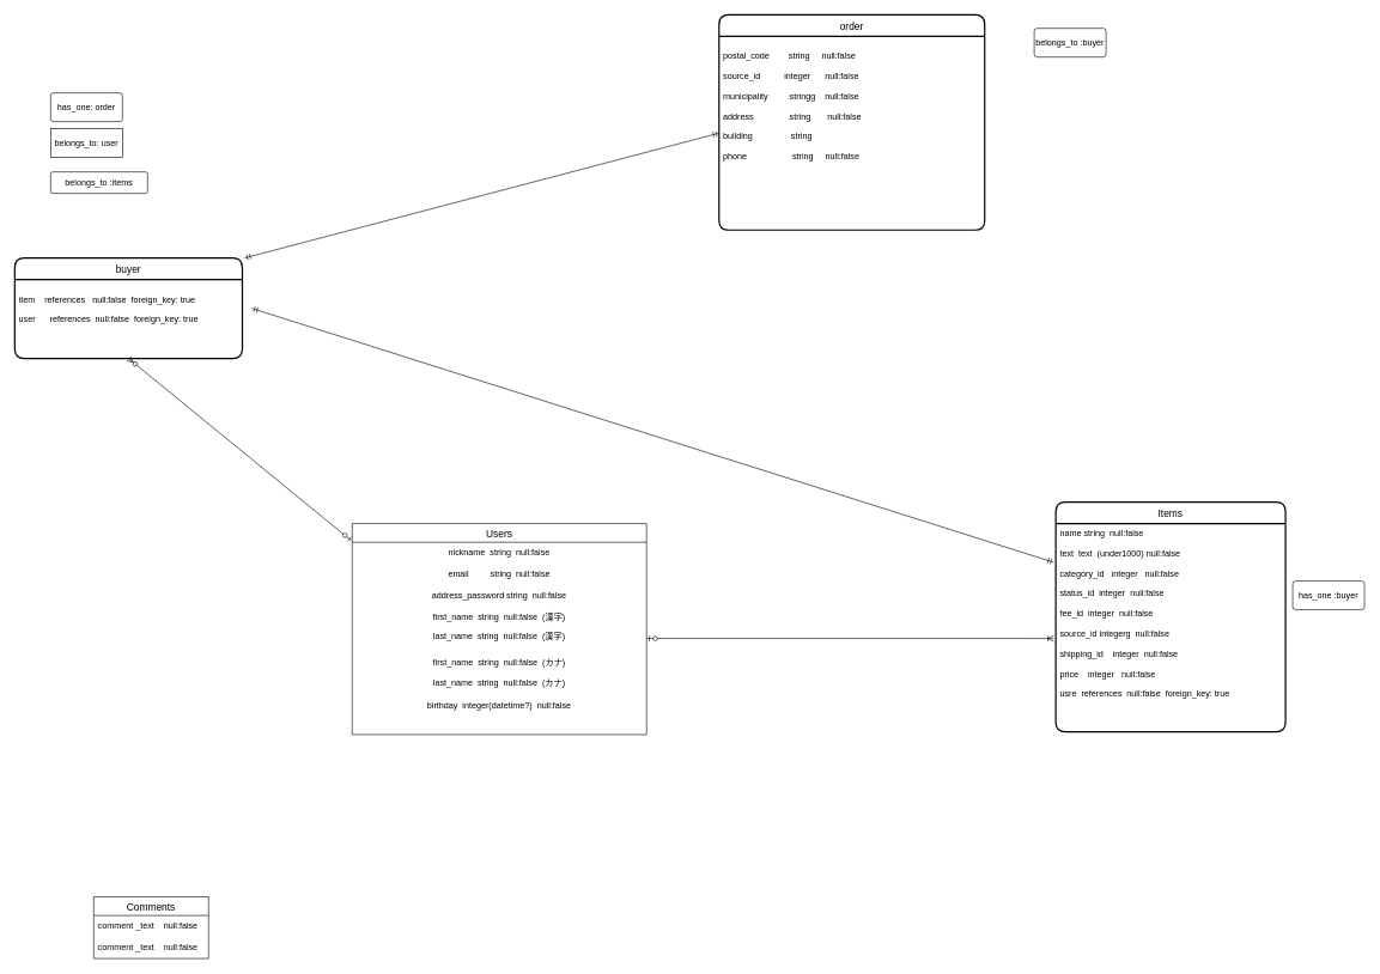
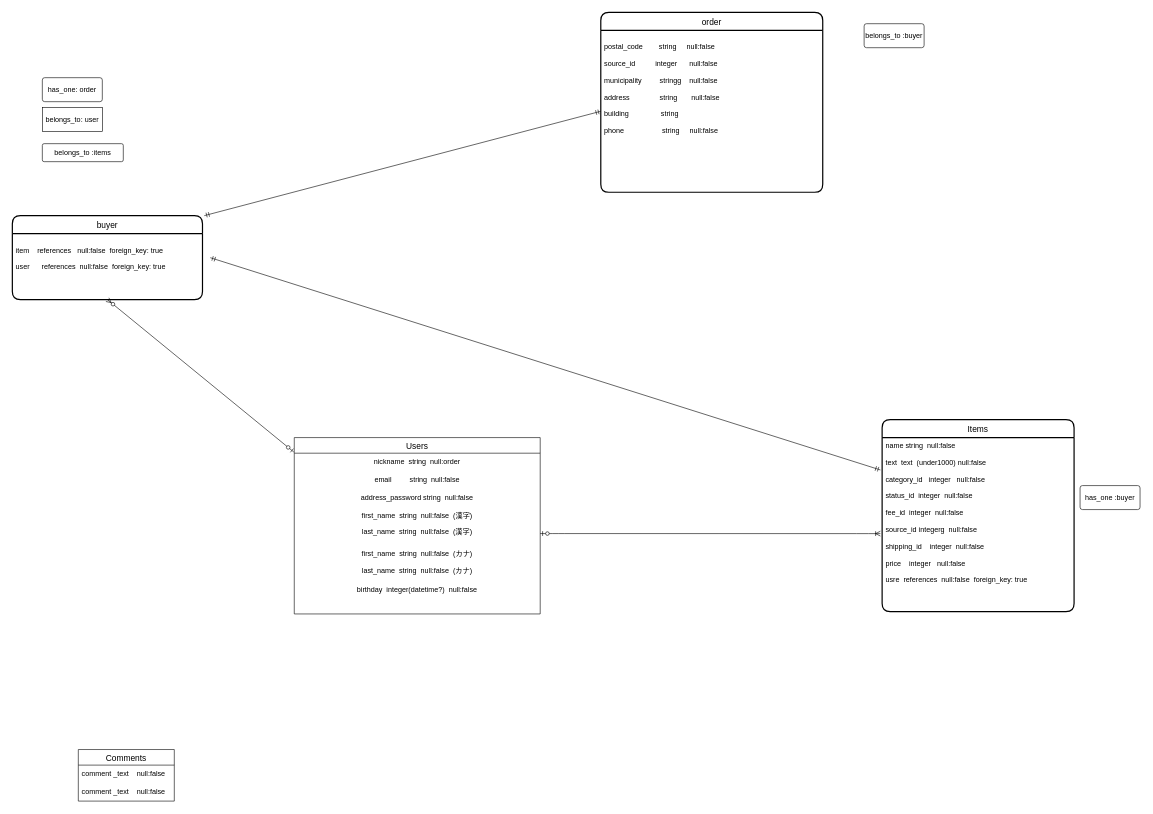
- <mxCell id="7" value="nickname  string  null:false" style="text;strokeColor=none;fillColor=none;spacingLeft=4;spacingRight=4;overflow=hidden;rotatable=0;points=[[0,0.5],[1,0.5]];portConstraint=eastwest;fontSize=12;align=center;fontStyle=0;labelBorderColor=none;" parent="6" vertex="1"><mxGeometry y="26" width="410" height="30" as="geometry" /></mxCell>
+ <mxCell id="7" value="nickname  string  null:order" style="text;strokeColor=none;fillColor=none;spacingLeft=4;spacingRight=4;overflow=hidden;rotatable=0;points=[[0,0.5],[1,0.5]];portConstraint=eastwest;fontSize=12;align=center;fontStyle=0;labelBorderColor=none;" parent="6" vertex="1"><mxGeometry y="26" width="410" height="30" as="geometry" /></mxCell>
